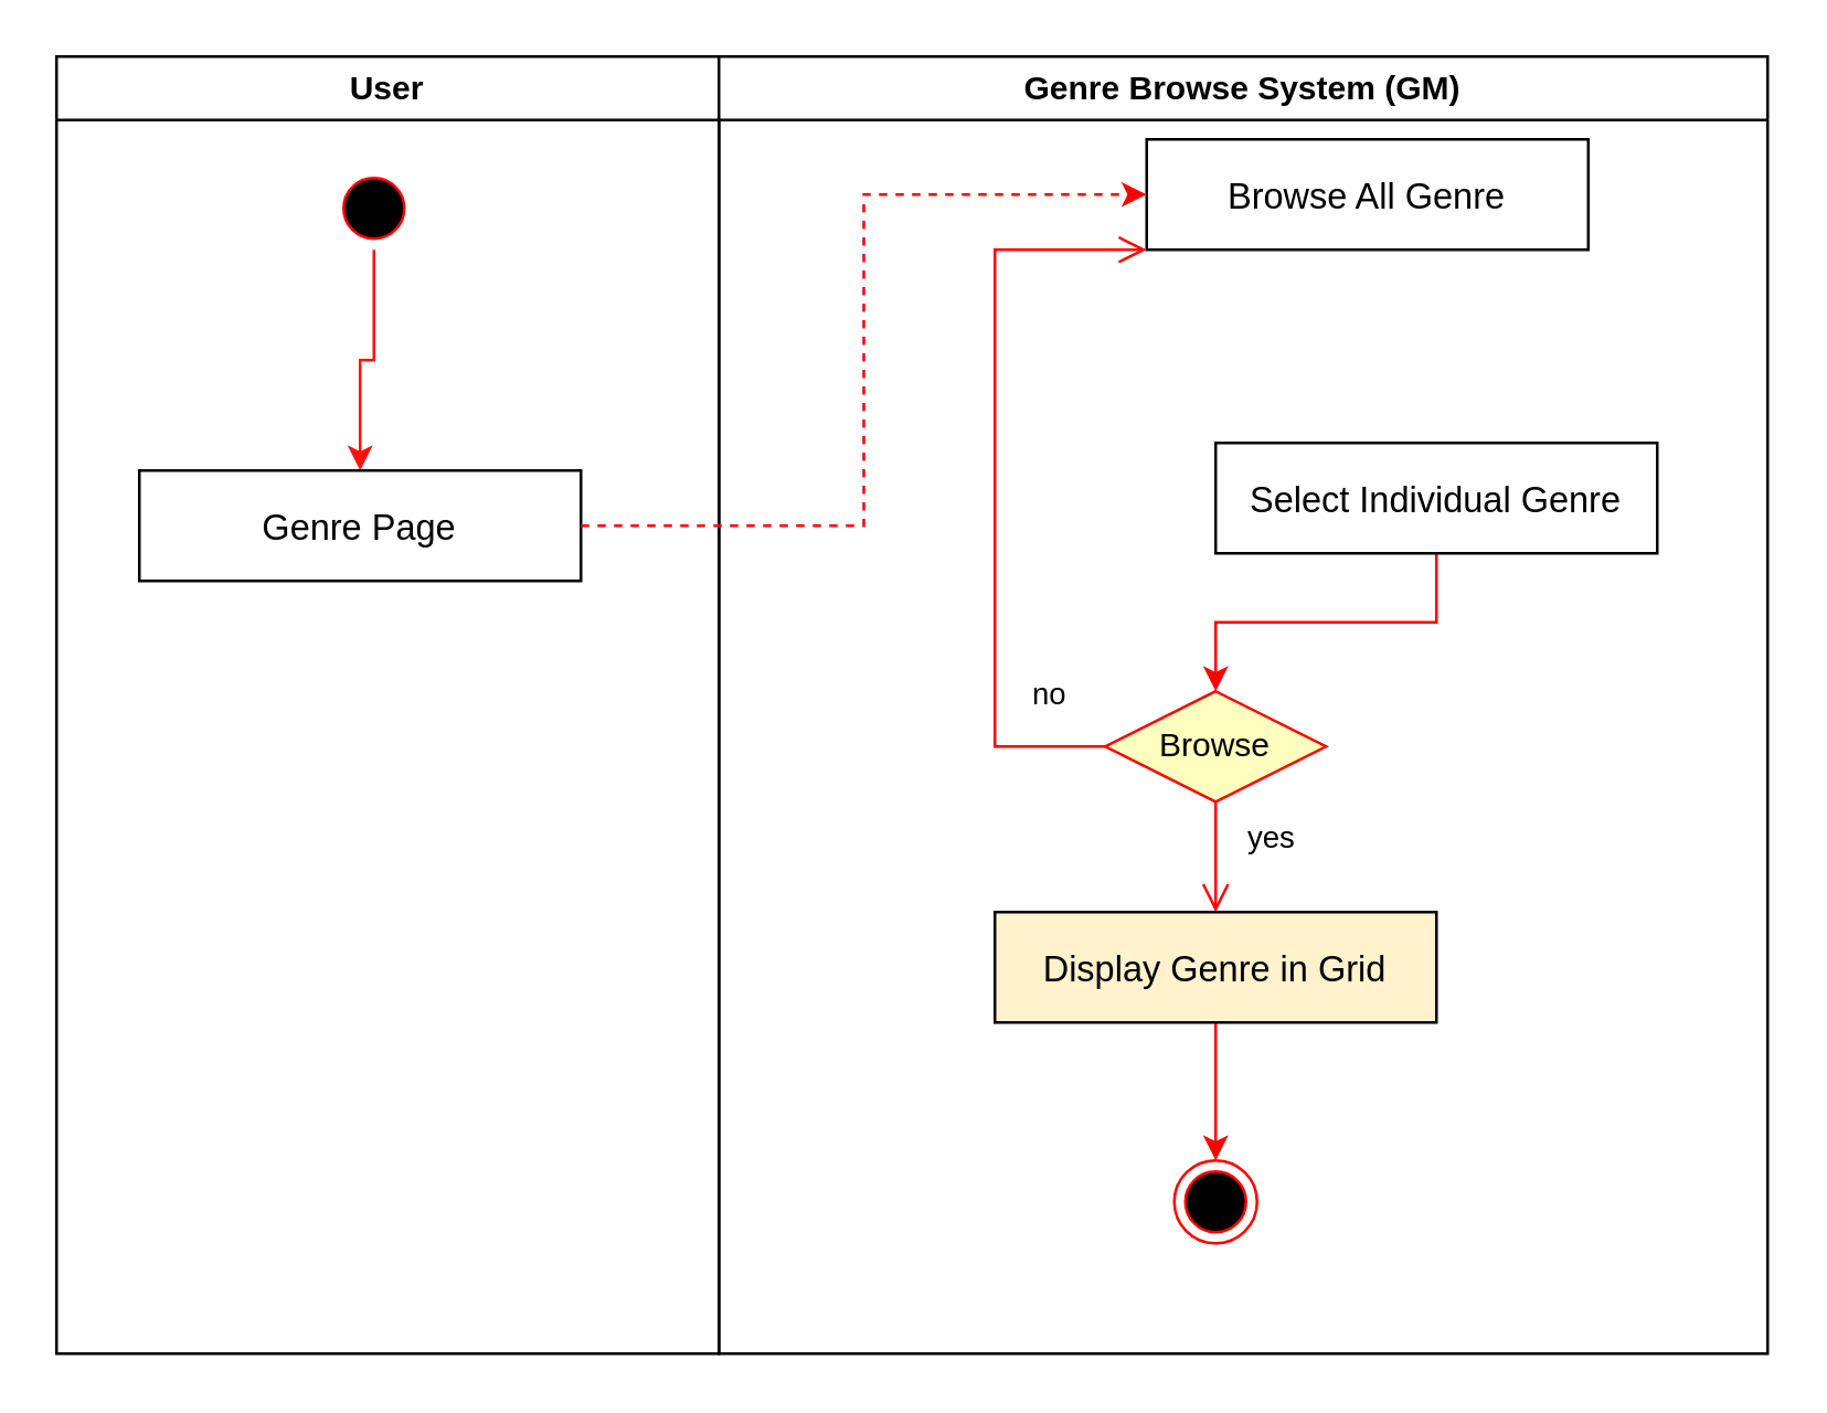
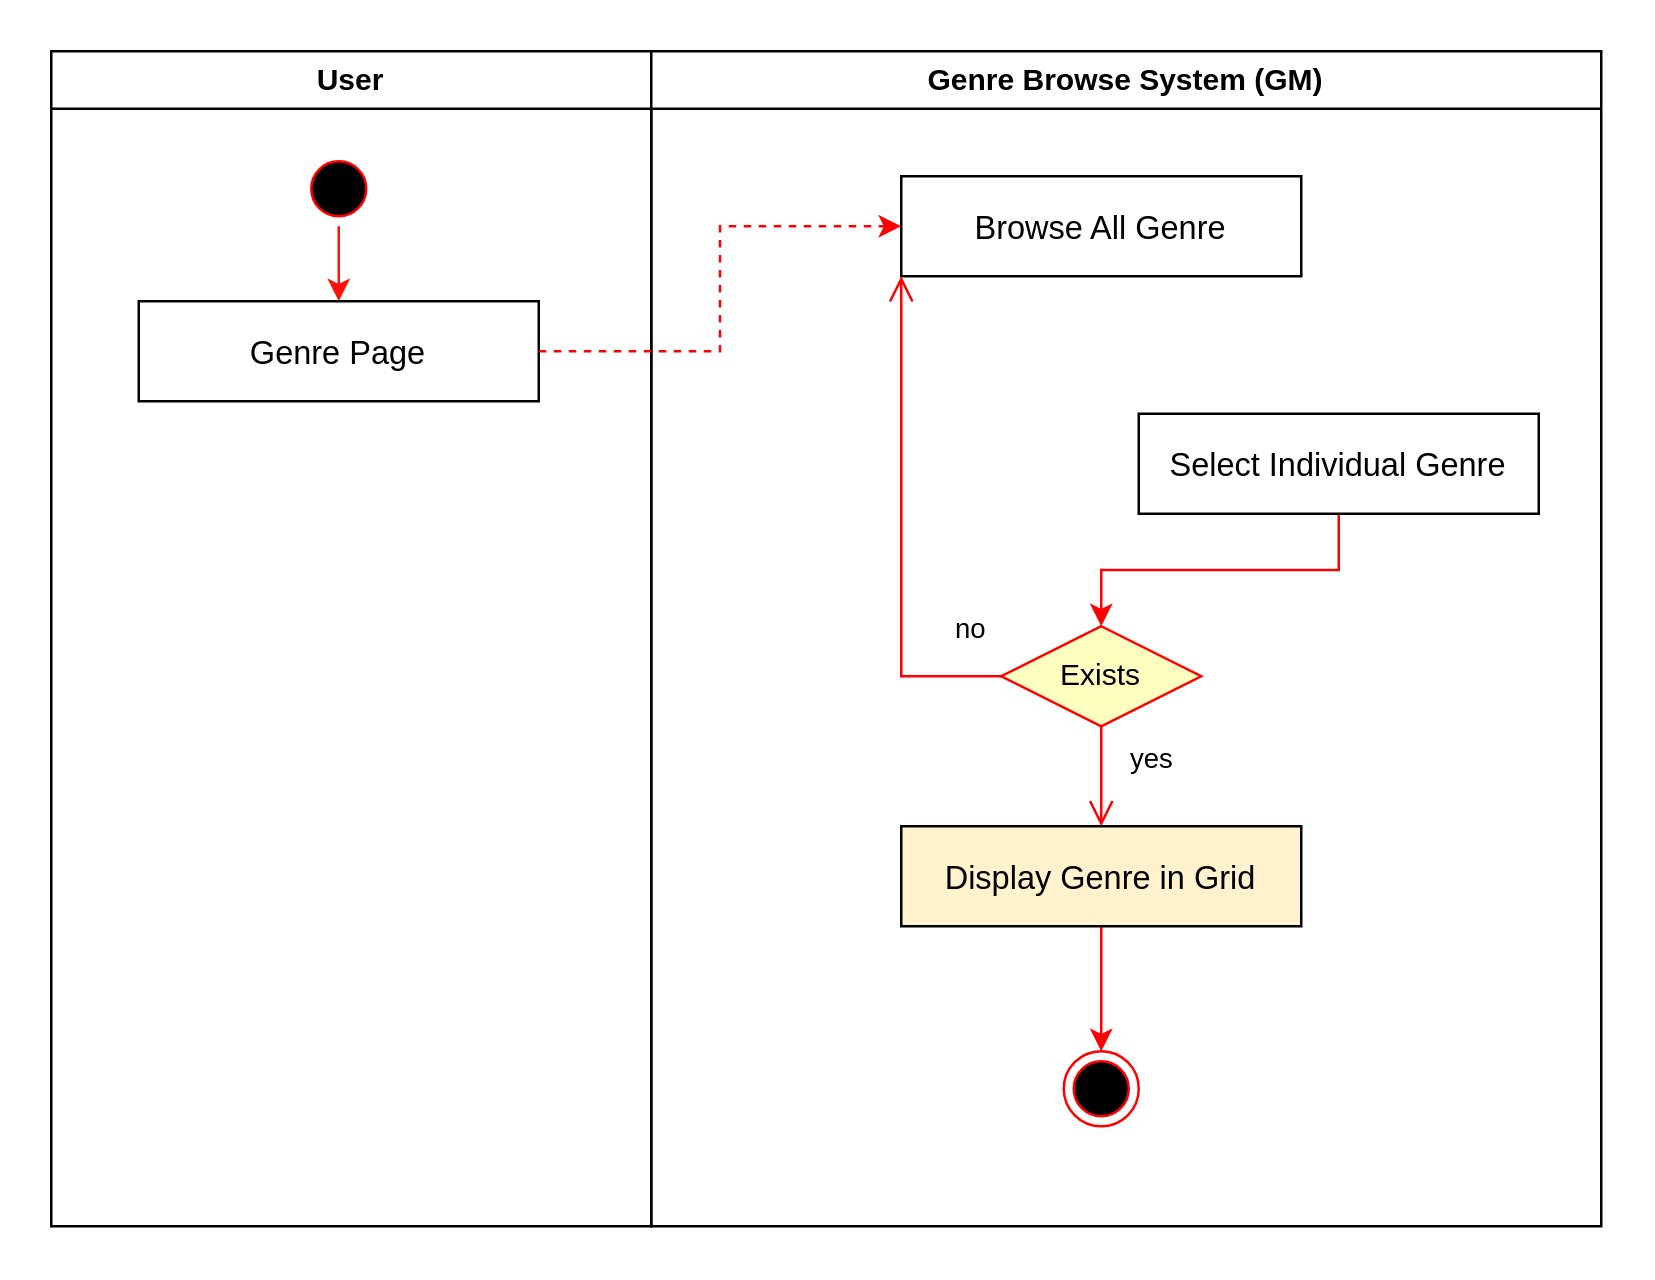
- <mxCell id="8" value="Browse All Genre" style="fontSize=13;fontStyle=0" vertex="1" parent="6"><mxGeometry x="155" y="30" width="160" height="40" as="geometry" /></mxCell>
+ <mxCell id="8" value="Browse All Genre" style="fontSize=13;fontStyle=0" vertex="1" parent="6"><mxGeometry x="100" y="50" width="160" height="40" as="geometry" /></mxCell>
- <mxCell id="10" value="Select Individual Genre" style="fontSize=13;fontStyle=0" vertex="1" parent="6"><mxGeometry x="180" y="140" width="160" height="40" as="geometry" /></mxCell>
+ <mxCell id="10" value="Select Individual Genre" style="fontSize=13;fontStyle=0" vertex="1" parent="6"><mxGeometry x="195" y="145" width="160" height="40" as="geometry" /></mxCell>
- <mxCell id="5" value="Genre Page" style="fontSize=13;fontStyle=0" vertex="1" parent="2"><mxGeometry x="30" y="150" width="160" height="40" as="geometry" /></mxCell>
+ <mxCell id="5" value="Genre Page" style="fontSize=13;fontStyle=0" vertex="1" parent="2"><mxGeometry x="35" y="100" width="160" height="40" as="geometry" /></mxCell>
- <mxCell id="11" value="Browse" style="rhombus;whiteSpace=wrap;html=1;fillColor=#ffffc0;strokeColor=#ff0000;" vertex="1" parent="6"><mxGeometry x="140" y="230" width="80" height="40" as="geometry" /></mxCell>
+ <mxCell id="11" value="Exists" style="rhombus;whiteSpace=wrap;html=1;fillColor=#ffffc0;strokeColor=#ff0000;" vertex="1" parent="6"><mxGeometry x="140" y="230" width="80" height="40" as="geometry" /></mxCell>
